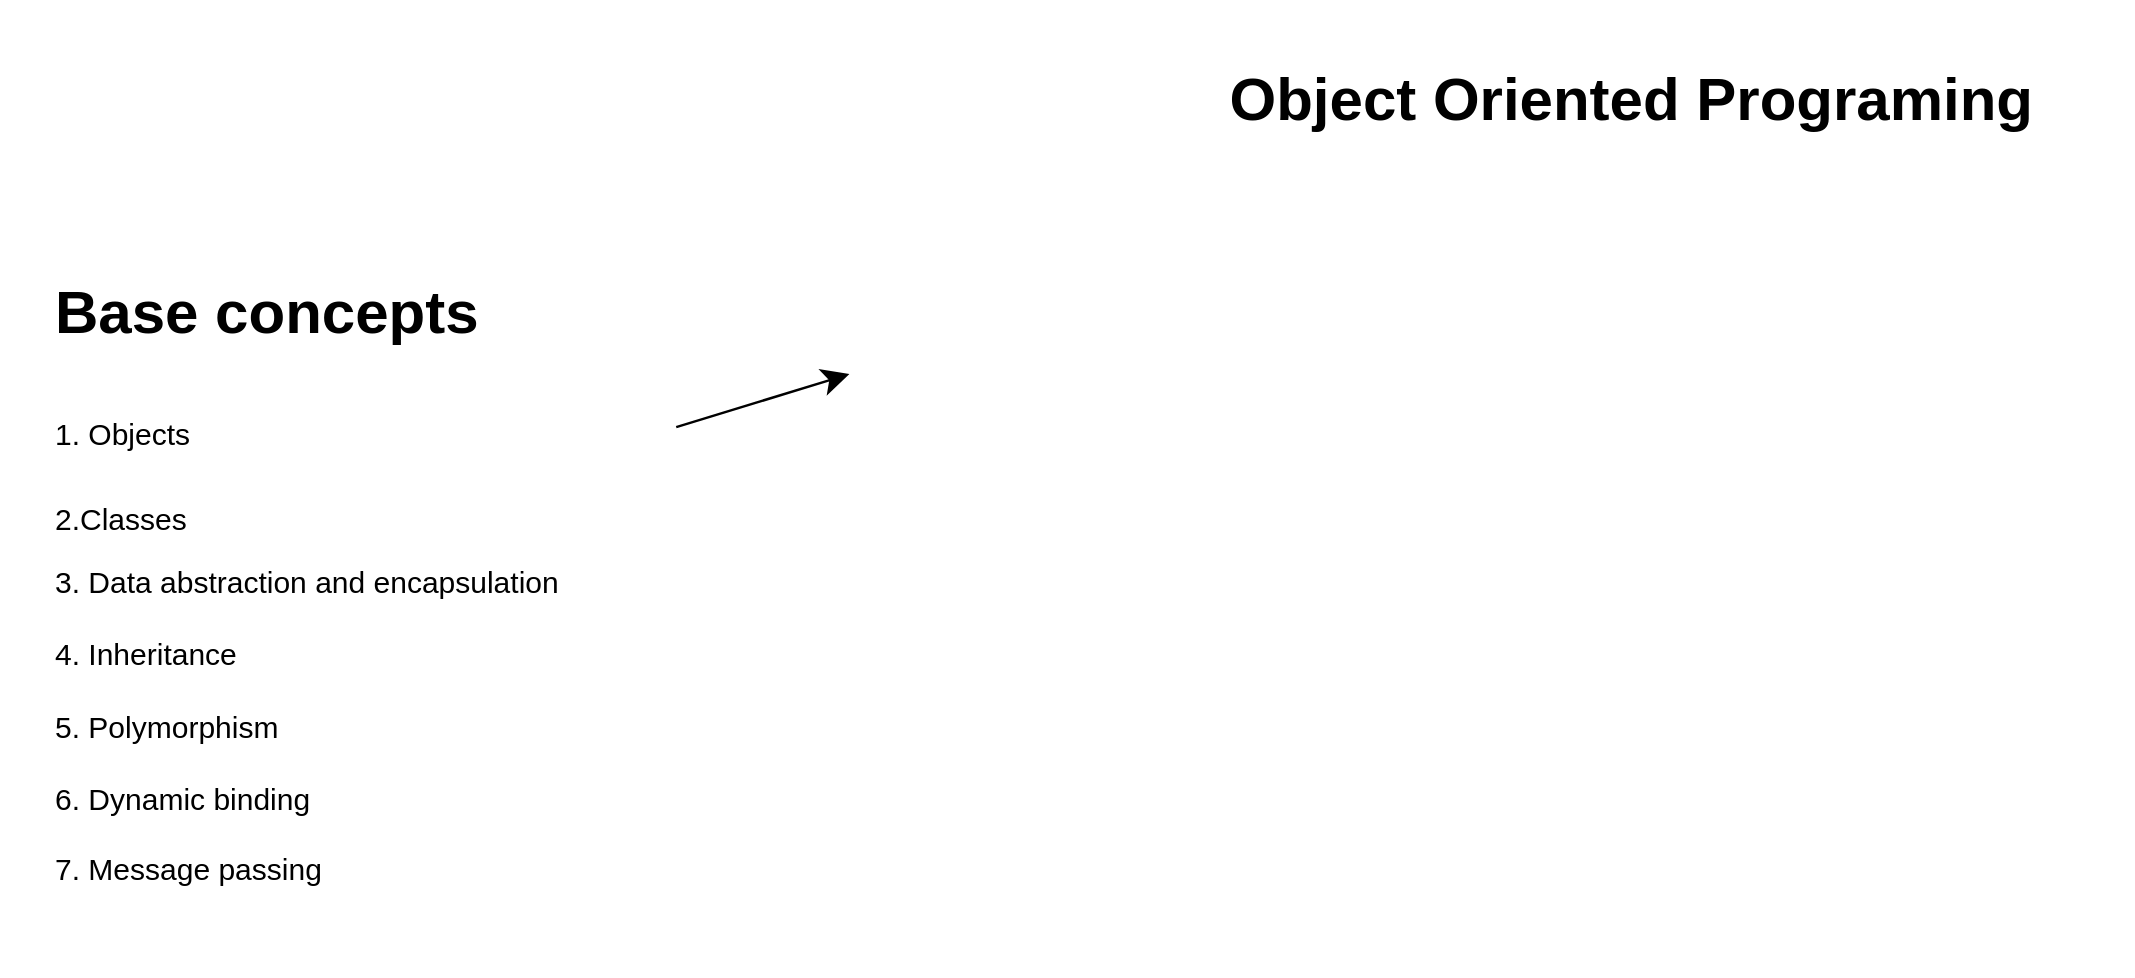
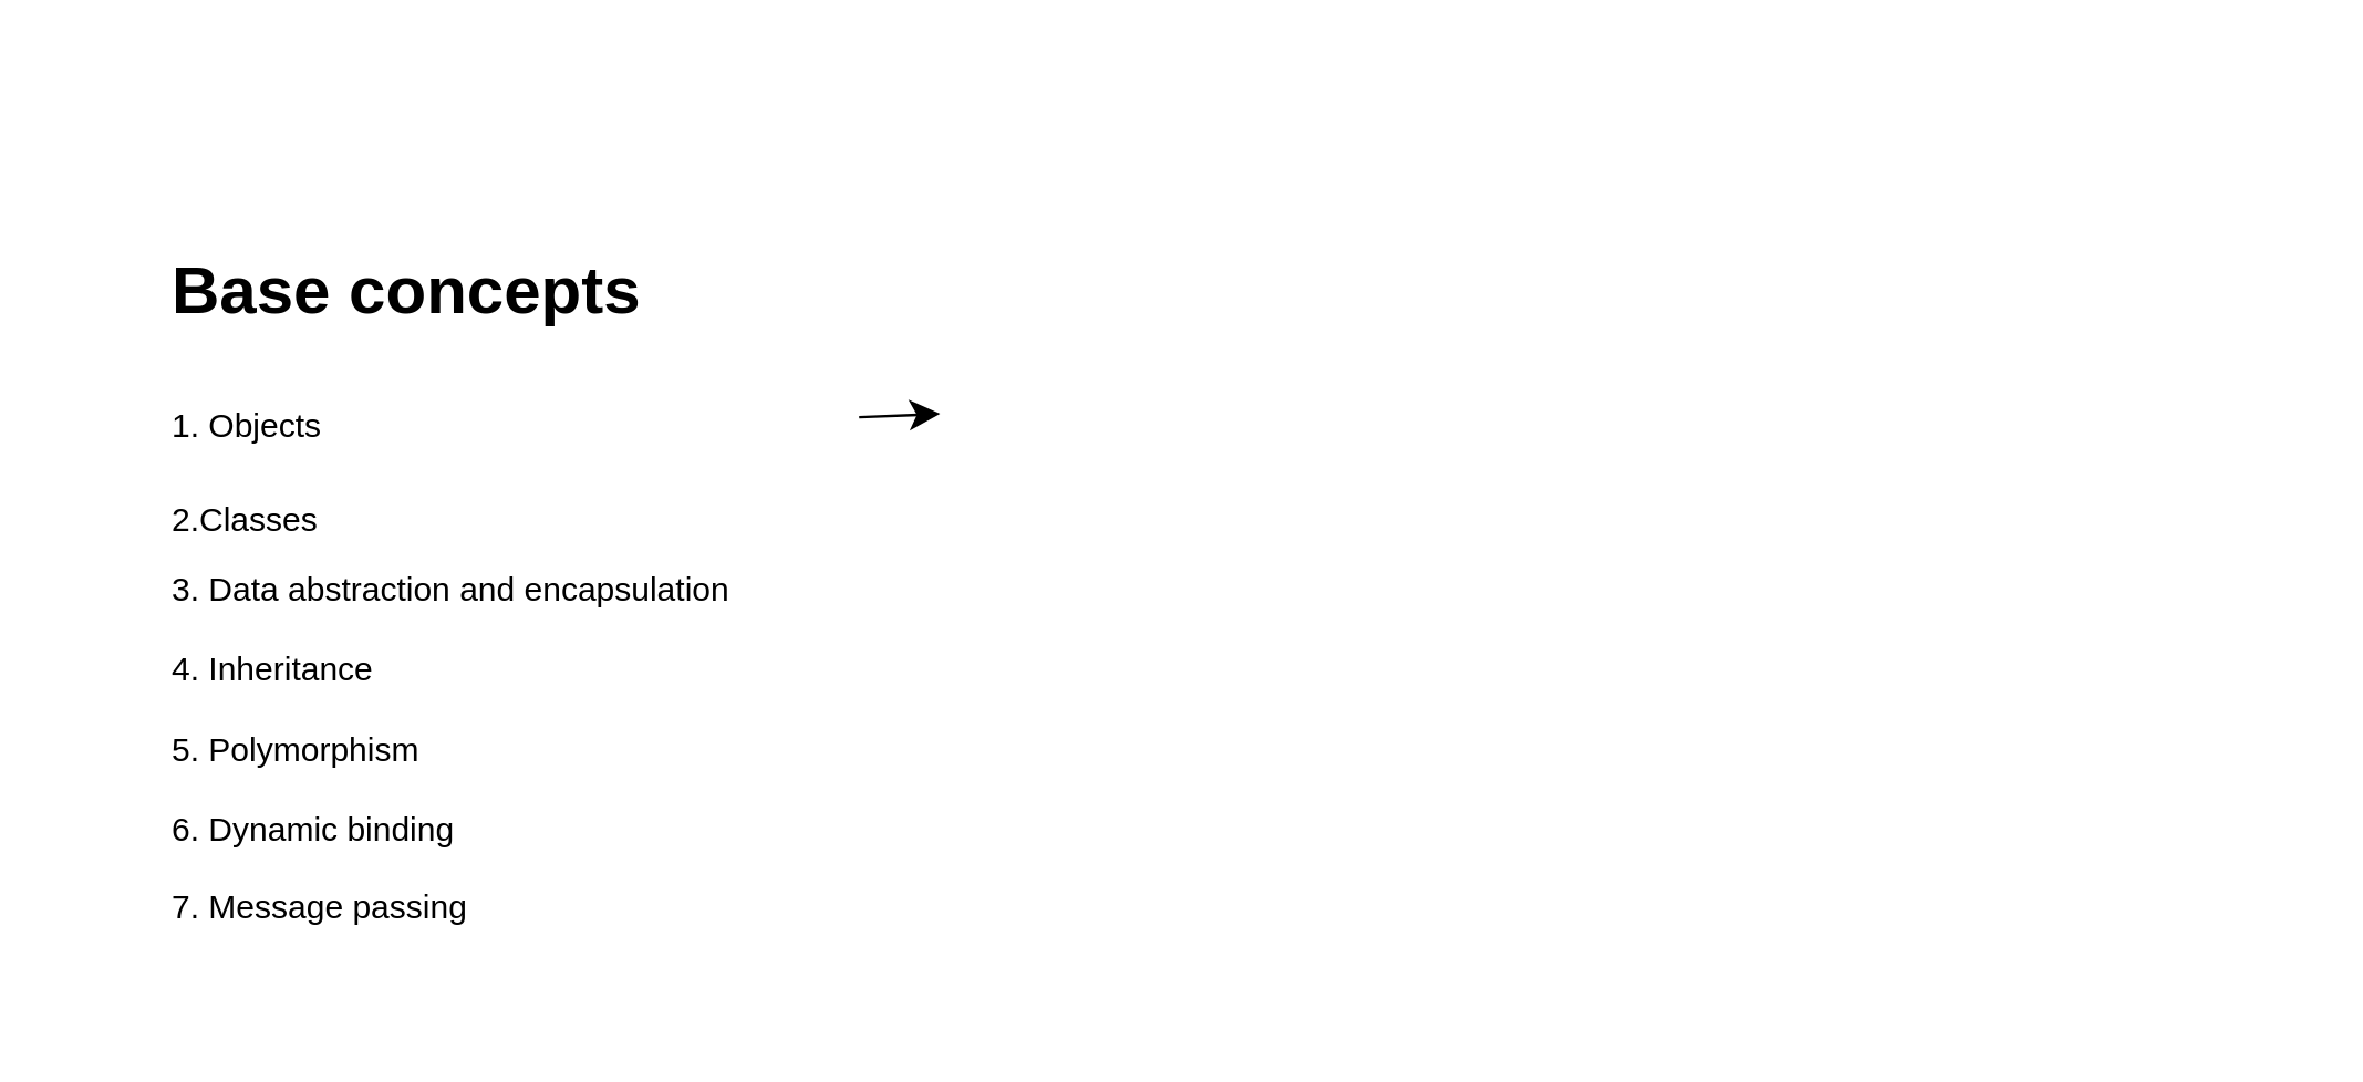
- <mxCell id="3" value="Object Oriented Programing" style="text;strokeColor=none;fillColor=none;html=1;fontSize=24;fontStyle=1;verticalAlign=middle;align=center;" vertex="1" parent="1"><mxGeometry x="472" y="20" width="360" height="40" as="geometry" /></mxCell>
- <mxCell id="2" value="&lt;h1 style=&quot;margin-top: 0px;&quot;&gt;&lt;span style=&quot;background-color: initial;&quot;&gt;Base concepts&lt;/span&gt;&lt;/h1&gt;&lt;h1 style=&quot;margin-top: 0px;&quot;&gt;&lt;span style=&quot;background-color: initial; font-size: 12px; font-weight: normal;&quot;&gt;1. Objects&amp;nbsp;&lt;/span&gt;&lt;/h1&gt;&lt;div&gt;&lt;span style=&quot;background-color: initial; font-size: 12px; font-weight: normal;&quot;&gt;2.Classes&lt;/span&gt;&lt;/div&gt;&lt;h1 style=&quot;margin-top: 0px;&quot;&gt;&lt;span style=&quot;background-color: initial; font-size: 12px; font-weight: normal;&quot;&gt;3. Data abstraction and encapsulation&lt;br&gt;4. Inheritance&lt;br&gt;5. Polymorphism&lt;br&gt;6. Dynamic binding&lt;br&gt;7. Message passing&lt;/span&gt;&lt;br&gt;&lt;/h1&gt;" style="text;html=1;whiteSpace=wrap;overflow=hidden;rounded=0;" vertex="1" parent="1"><mxGeometry x="20" y="104" width="250" height="265" as="geometry" /></mxCell>
+ <mxCell id="2" value="&lt;h1 style=&quot;margin-top: 0px;&quot;&gt;&lt;span style=&quot;background-color: initial;&quot;&gt;Base concepts&lt;/span&gt;&lt;/h1&gt;&lt;h1 style=&quot;margin-top: 0px;&quot;&gt;&lt;span style=&quot;background-color: initial; font-size: 12px; font-weight: normal;&quot;&gt;1. Objects&amp;nbsp;&lt;/span&gt;&lt;/h1&gt;&lt;div&gt;&lt;span style=&quot;background-color: initial; font-size: 12px; font-weight: normal;&quot;&gt;2.Classes&lt;/span&gt;&lt;/div&gt;&lt;h1 style=&quot;margin-top: 0px;&quot;&gt;&lt;span style=&quot;background-color: initial; font-size: 12px; font-weight: normal;&quot;&gt;3. Data abstraction and encapsulation&lt;br&gt;4. Inheritance&lt;br&gt;5. Polymorphism&lt;br&gt;6. Dynamic binding&lt;br&gt;7. Message passing&lt;/span&gt;&lt;br&gt;&lt;/h1&gt;" style="text;html=1;whiteSpace=wrap;overflow=hidden;rounded=0;" vertex="1" parent="1"><mxGeometry x="60" y="84" width="250" height="265" as="geometry" /></mxCell>
